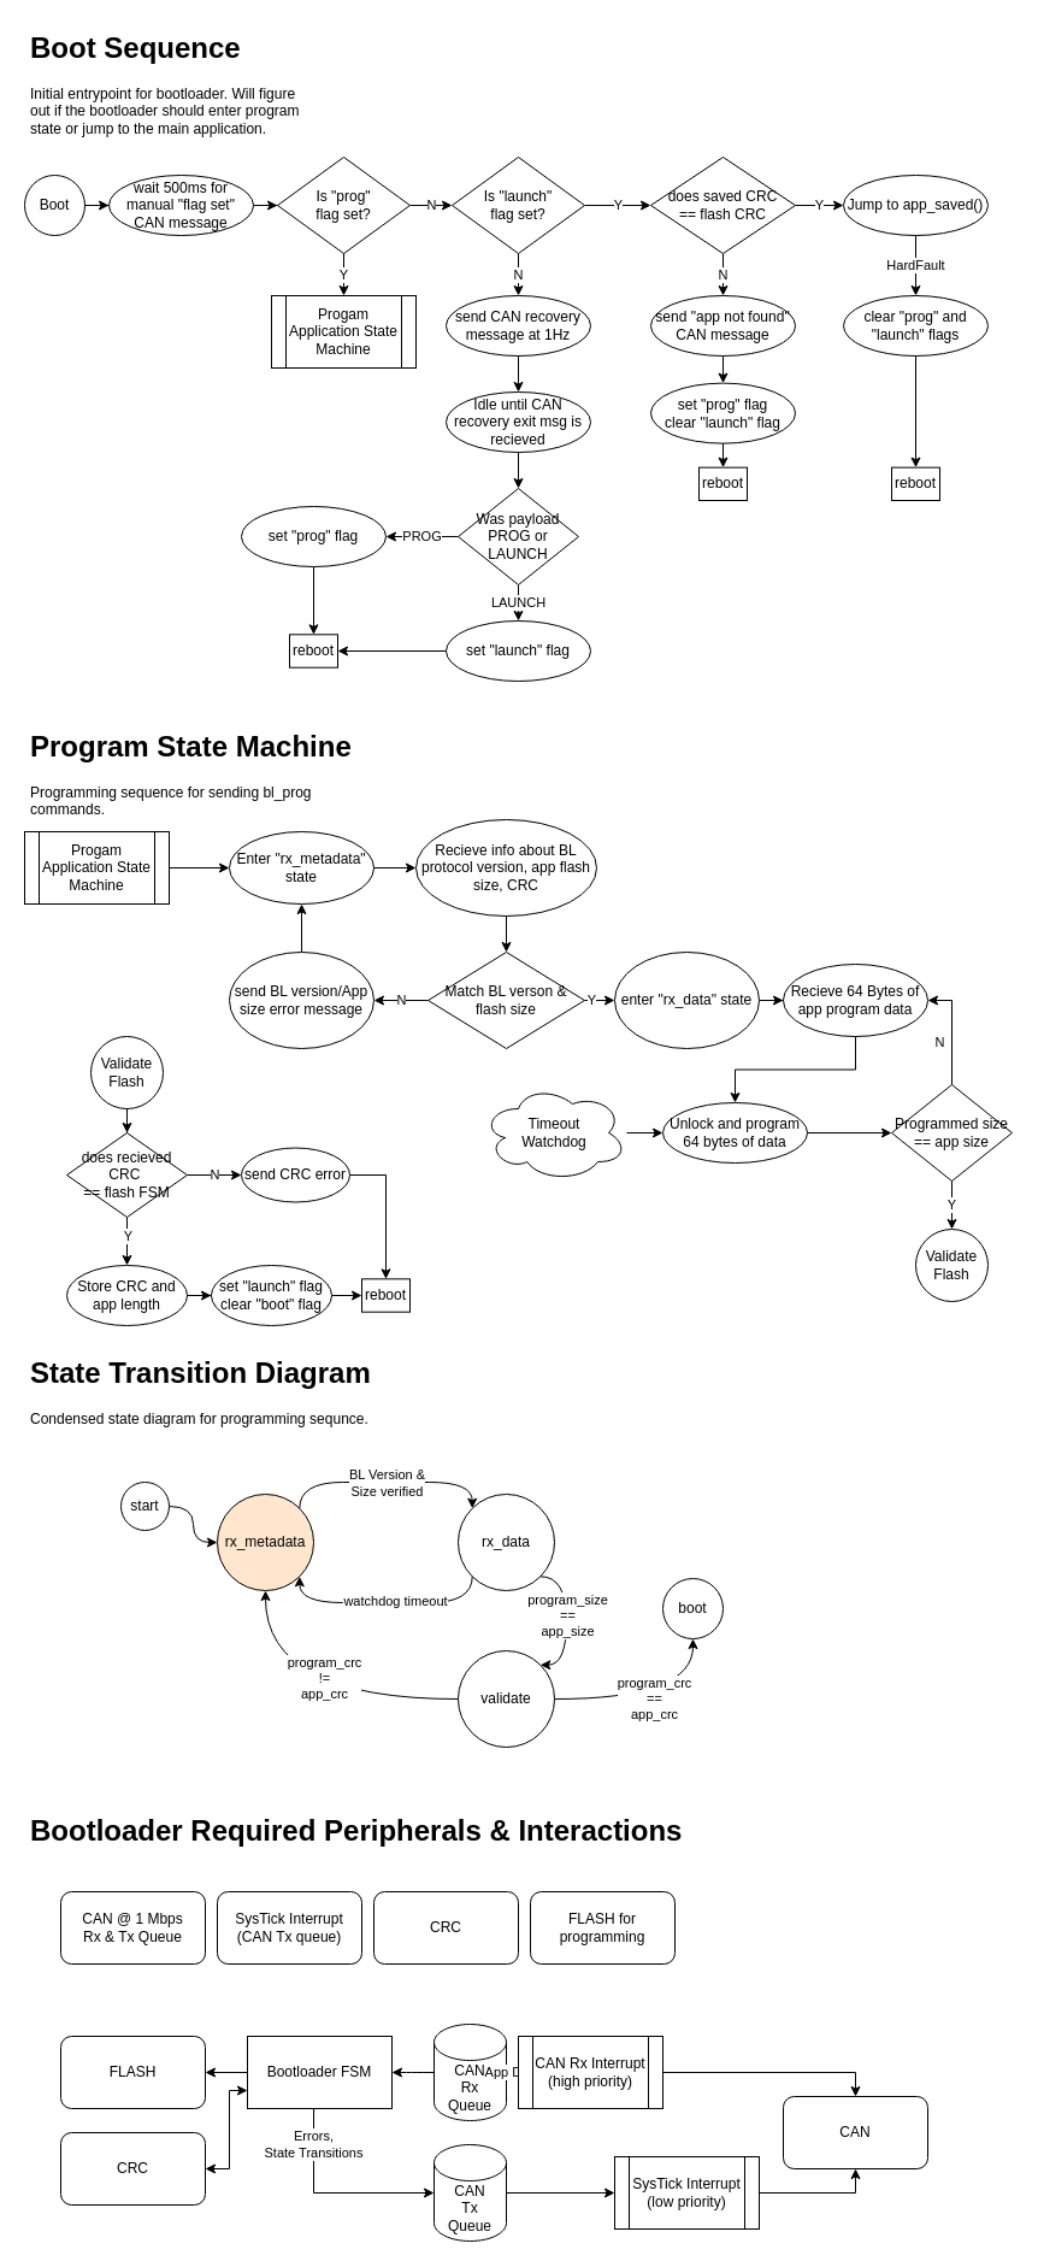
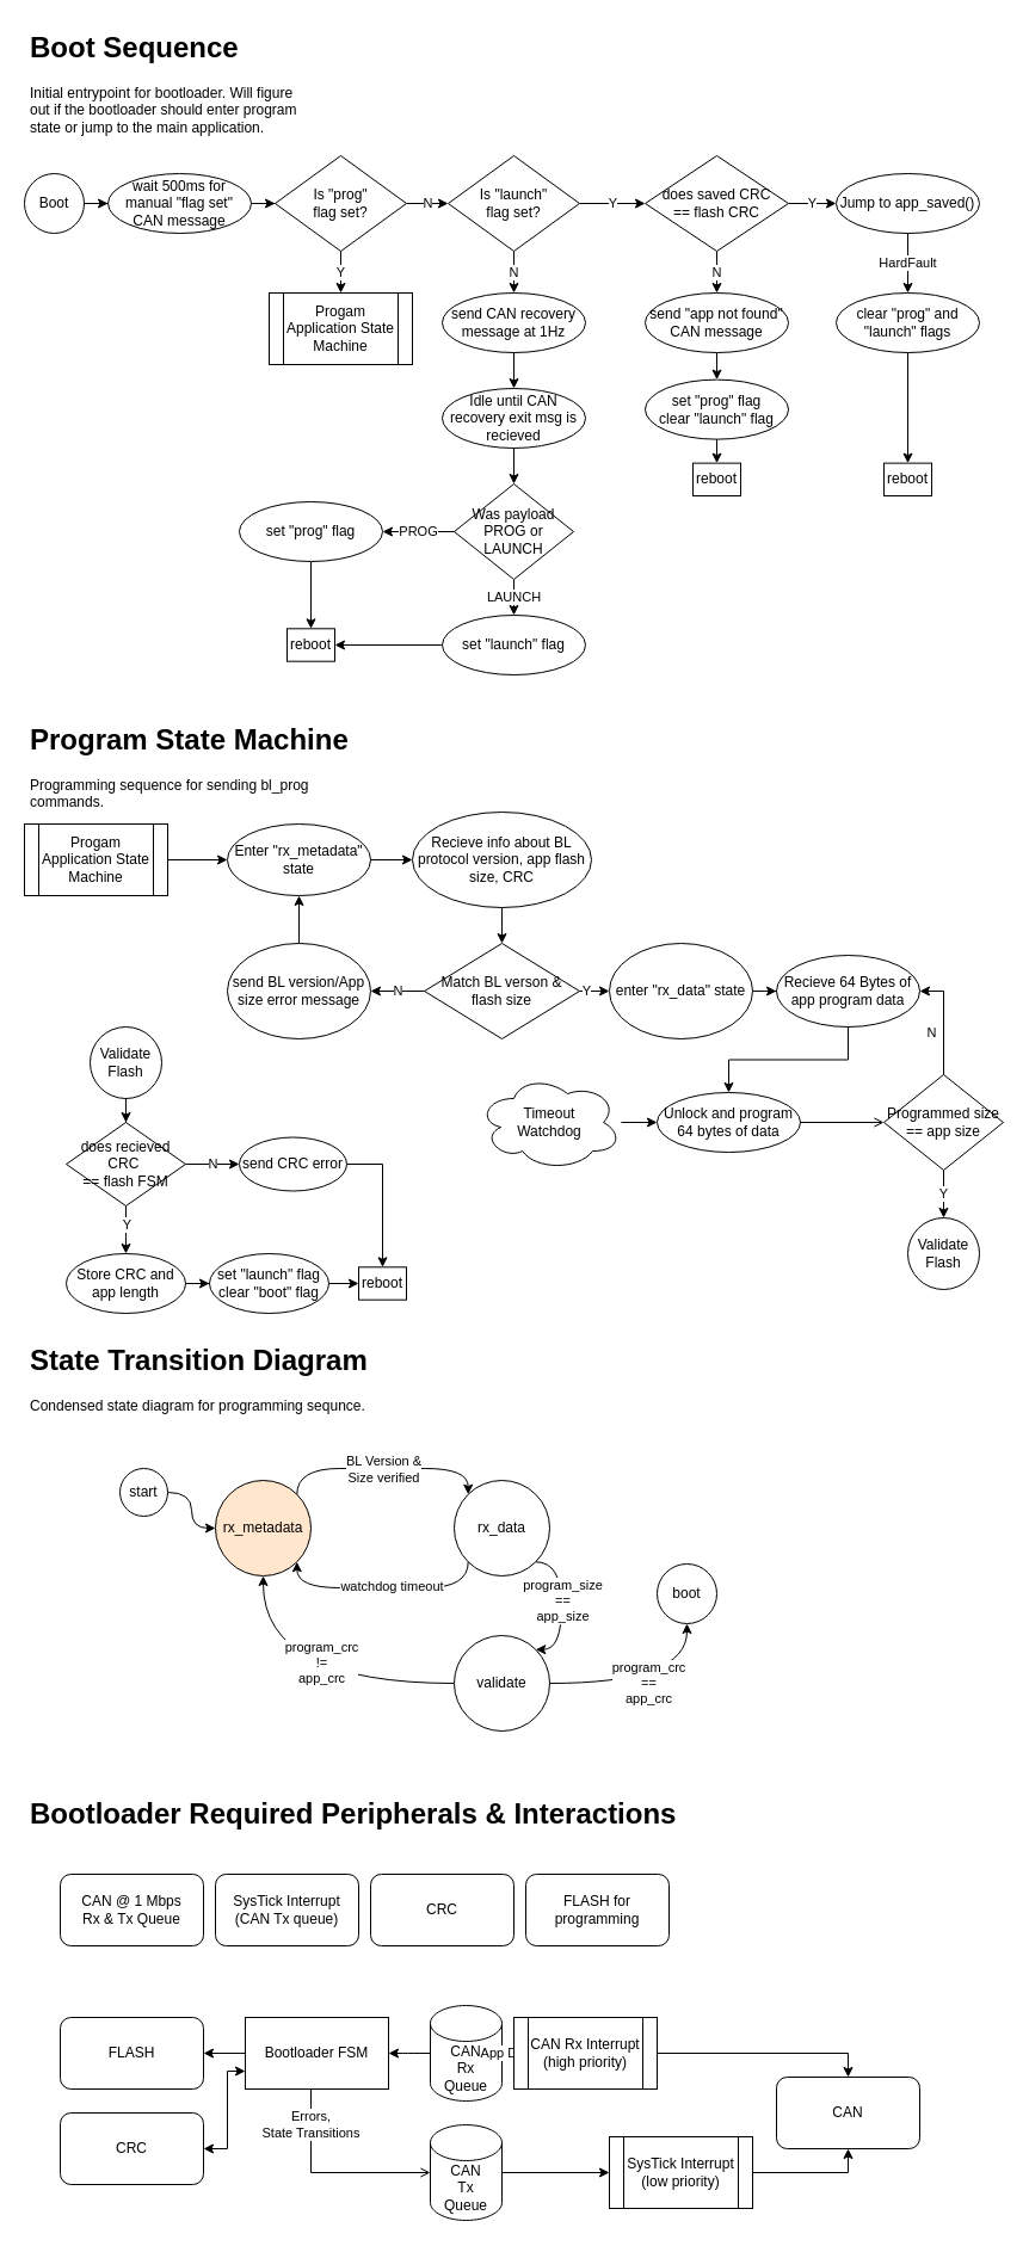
- <mxCell id="17" value="" style="edgeStyle=orthogonalEdgeStyle;rounded=0;orthogonalLoop=1;jettySize=auto;html=1;" parent="1" source="14" target="16" edge="1"><mxGeometry x="10" y="475" as="geometry" /></mxCell>
+ <mxCell id="17" value="" style="edgeStyle=orthogonalEdgeStyle;rounded=0;orthogonalLoop=1;jettySize=auto;html=1;endArrow=open;" parent="1" source="14" target="16" edge="1"><mxGeometry x="10" y="475" as="geometry" /></mxCell>
- <mxCell id="105" style="edgeStyle=orthogonalEdgeStyle;orthogonalLoop=1;jettySize=auto;html=1;entryX=0;entryY=0.5;entryDx=0;entryDy=0;entryPerimeter=0;rounded=0;" parent="93" source="102" target="104" edge="1"><mxGeometry relative="1" as="geometry"><Array as="points"><mxPoint x="240" y="320" /></Array></mxGeometry></mxCell>
+ <mxCell id="105" style="edgeStyle=orthogonalEdgeStyle;orthogonalLoop=1;jettySize=auto;html=1;entryX=0;entryY=0.5;entryDx=0;entryDy=0;entryPerimeter=0;rounded=0;endArrow=open;" parent="93" source="102" target="104" edge="1"><mxGeometry relative="1" as="geometry"><Array as="points"><mxPoint x="240" y="320" /></Array></mxGeometry></mxCell>
